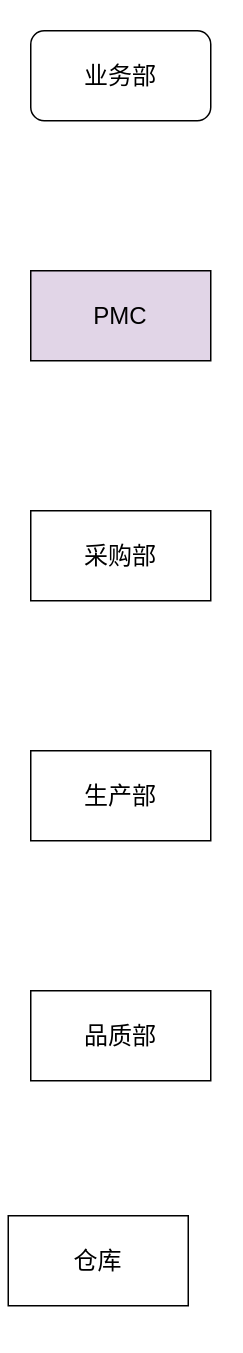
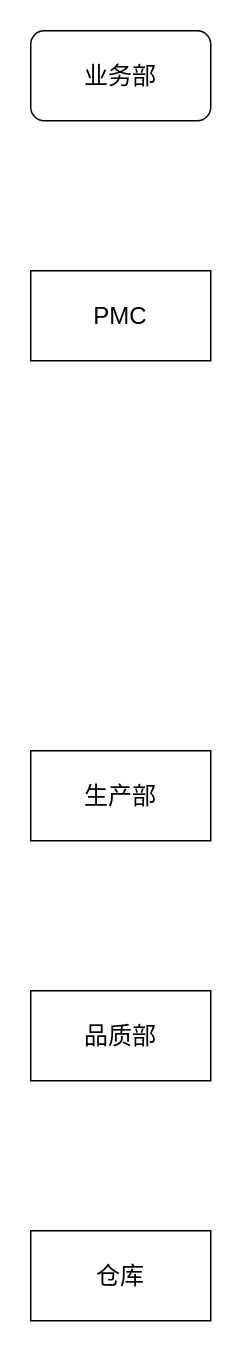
- <mxCell id="3" value="PMC" style="rounded=0;whiteSpace=wrap;html=1;fontSize=16;fillColor=#e1d5e7;" vertex="1" parent="1"><mxGeometry x="20" y="180" width="120" height="60" as="geometry" /></mxCell>
+ <mxCell id="3" value="PMC" style="rounded=0;whiteSpace=wrap;html=1;fontSize=16;" vertex="1" parent="1"><mxGeometry x="20" y="180" width="120" height="60" as="geometry" /></mxCell>
- <mxCell id="4" value="采购部" style="rounded=0;whiteSpace=wrap;html=1;fontSize=16;" vertex="1" parent="1"><mxGeometry x="20" y="340" width="120" height="60" as="geometry" /></mxCell>
- <mxCell id="7" value="仓库" style="rounded=0;whiteSpace=wrap;html=1;fontSize=16;" vertex="1" parent="1"><mxGeometry x="5" y="810" width="120" height="60" as="geometry" /></mxCell>
+ <mxCell id="7" value="仓库" style="rounded=0;whiteSpace=wrap;html=1;fontSize=16;" vertex="1" parent="1"><mxGeometry x="20" y="820" width="120" height="60" as="geometry" /></mxCell>
